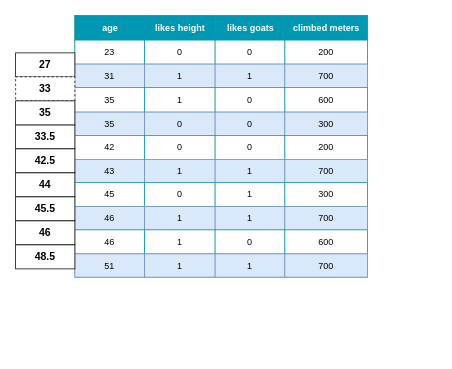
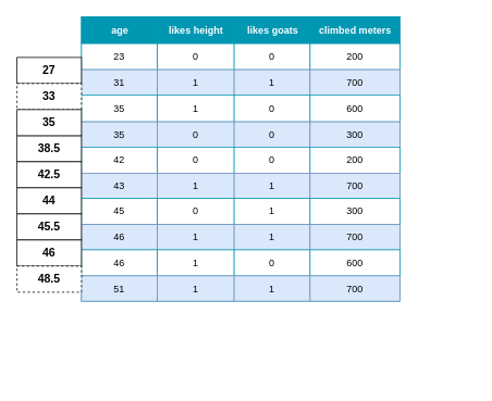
- <mxCell id="64" value="&lt;b&gt;&lt;font style=&quot;font-size: 14px;&quot;&gt;33.5&lt;/font&gt;&lt;/b&gt;" style="connectable=0;recursiveResize=0;strokeColor=inherit;fillColor=inherit;align=center;whiteSpace=wrap;html=1;" vertex="1" parent="1"><mxGeometry x="20" y="166" width="79" height="32" as="geometry"><mxRectangle width="93" height="32" as="alternateBounds" /></mxGeometry></mxCell>
+ <mxCell id="64" value="&lt;b&gt;&lt;font style=&quot;font-size: 14px;&quot;&gt;38.5&lt;/font&gt;&lt;/b&gt;" style="connectable=0;recursiveResize=0;strokeColor=inherit;fillColor=inherit;align=center;whiteSpace=wrap;html=1;" vertex="1" parent="1"><mxGeometry x="20" y="166" width="79" height="32" as="geometry"><mxRectangle width="93" height="32" as="alternateBounds" /></mxGeometry></mxCell>
- <mxCell id="70" value="&lt;b&gt;&lt;font style=&quot;font-size: 14px;&quot;&gt;48.5&lt;/font&gt;&lt;/b&gt;" style="connectable=0;recursiveResize=0;strokeColor=inherit;fillColor=inherit;align=center;whiteSpace=wrap;html=1;" vertex="1" parent="1"><mxGeometry x="20" y="326" width="79" height="32" as="geometry"><mxRectangle width="93" height="32" as="alternateBounds" /></mxGeometry></mxCell>
+ <mxCell id="70" value="&lt;b&gt;&lt;font style=&quot;font-size: 14px;&quot;&gt;48.5&lt;/font&gt;&lt;/b&gt;" style="connectable=0;recursiveResize=0;strokeColor=inherit;fillColor=inherit;align=center;whiteSpace=wrap;html=1;dashed=1;" vertex="1" parent="1"><mxGeometry x="20" y="326" width="79" height="32" as="geometry"><mxRectangle width="93" height="32" as="alternateBounds" /></mxGeometry></mxCell>
